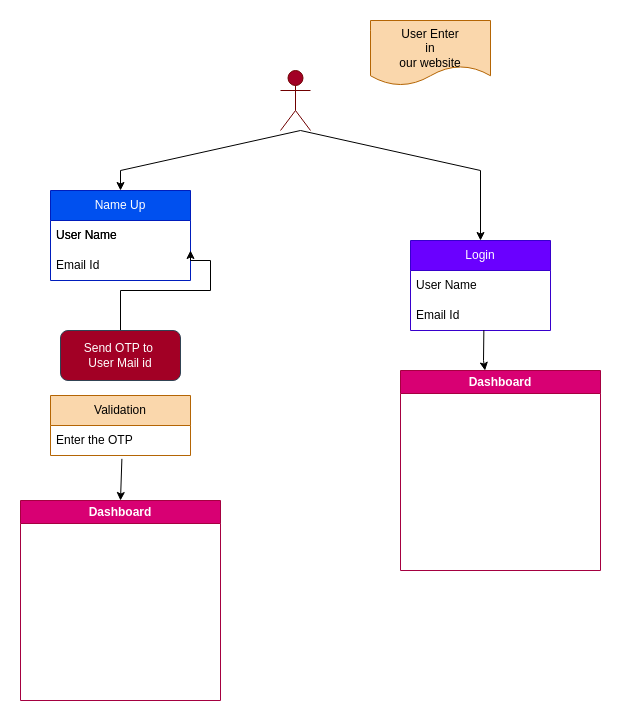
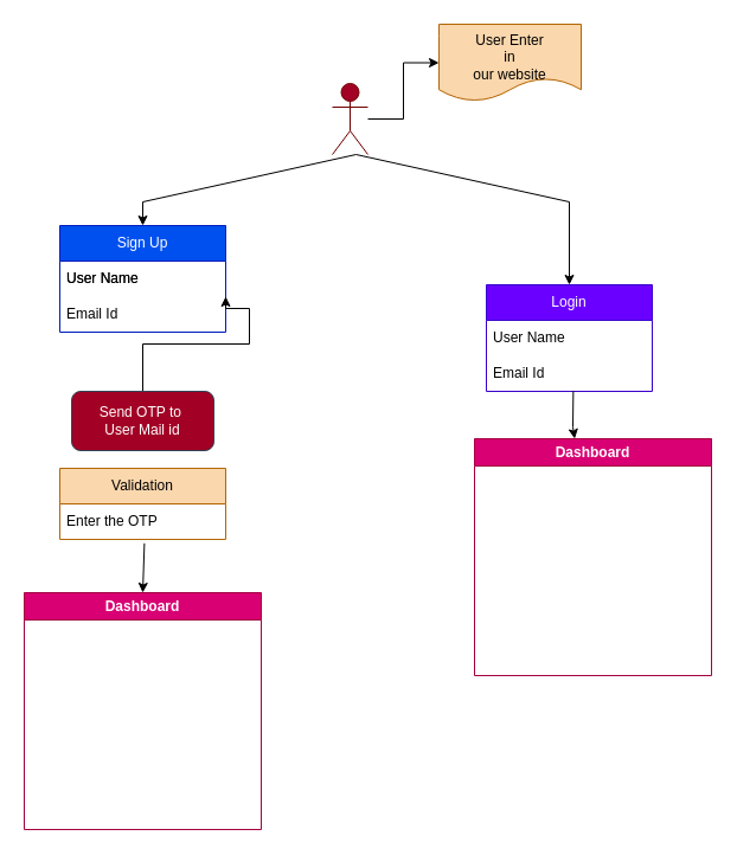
+ <mxCell id="2" value="" style="edgeStyle=orthogonalEdgeStyle;rounded=0;orthogonalLoop=1;jettySize=auto;html=1;" edge="1" parent="1" source="3" target="22"><mxGeometry relative="1" as="geometry" /></mxCell>
- <mxCell id="7" value="Name Up" style="swimlane;fontStyle=0;childLayout=stackLayout;horizontal=1;startSize=30;horizontalStack=0;resizeParent=1;resizeParentMax=0;resizeLast=0;collapsible=1;marginBottom=0;whiteSpace=wrap;html=1;fillColor=#0050ef;fontColor=#ffffff;strokeColor=#001DBC;" vertex="1" parent="1"><mxGeometry x="50" y="190" width="140" height="90" as="geometry" /></mxCell>
+ <mxCell id="7" value="Sign Up" style="swimlane;fontStyle=0;childLayout=stackLayout;horizontal=1;startSize=30;horizontalStack=0;resizeParent=1;resizeParentMax=0;resizeLast=0;collapsible=1;marginBottom=0;whiteSpace=wrap;html=1;fillColor=#0050ef;fontColor=#ffffff;strokeColor=#001DBC;" vertex="1" parent="1"><mxGeometry x="50" y="190" width="140" height="90" as="geometry" /></mxCell>
